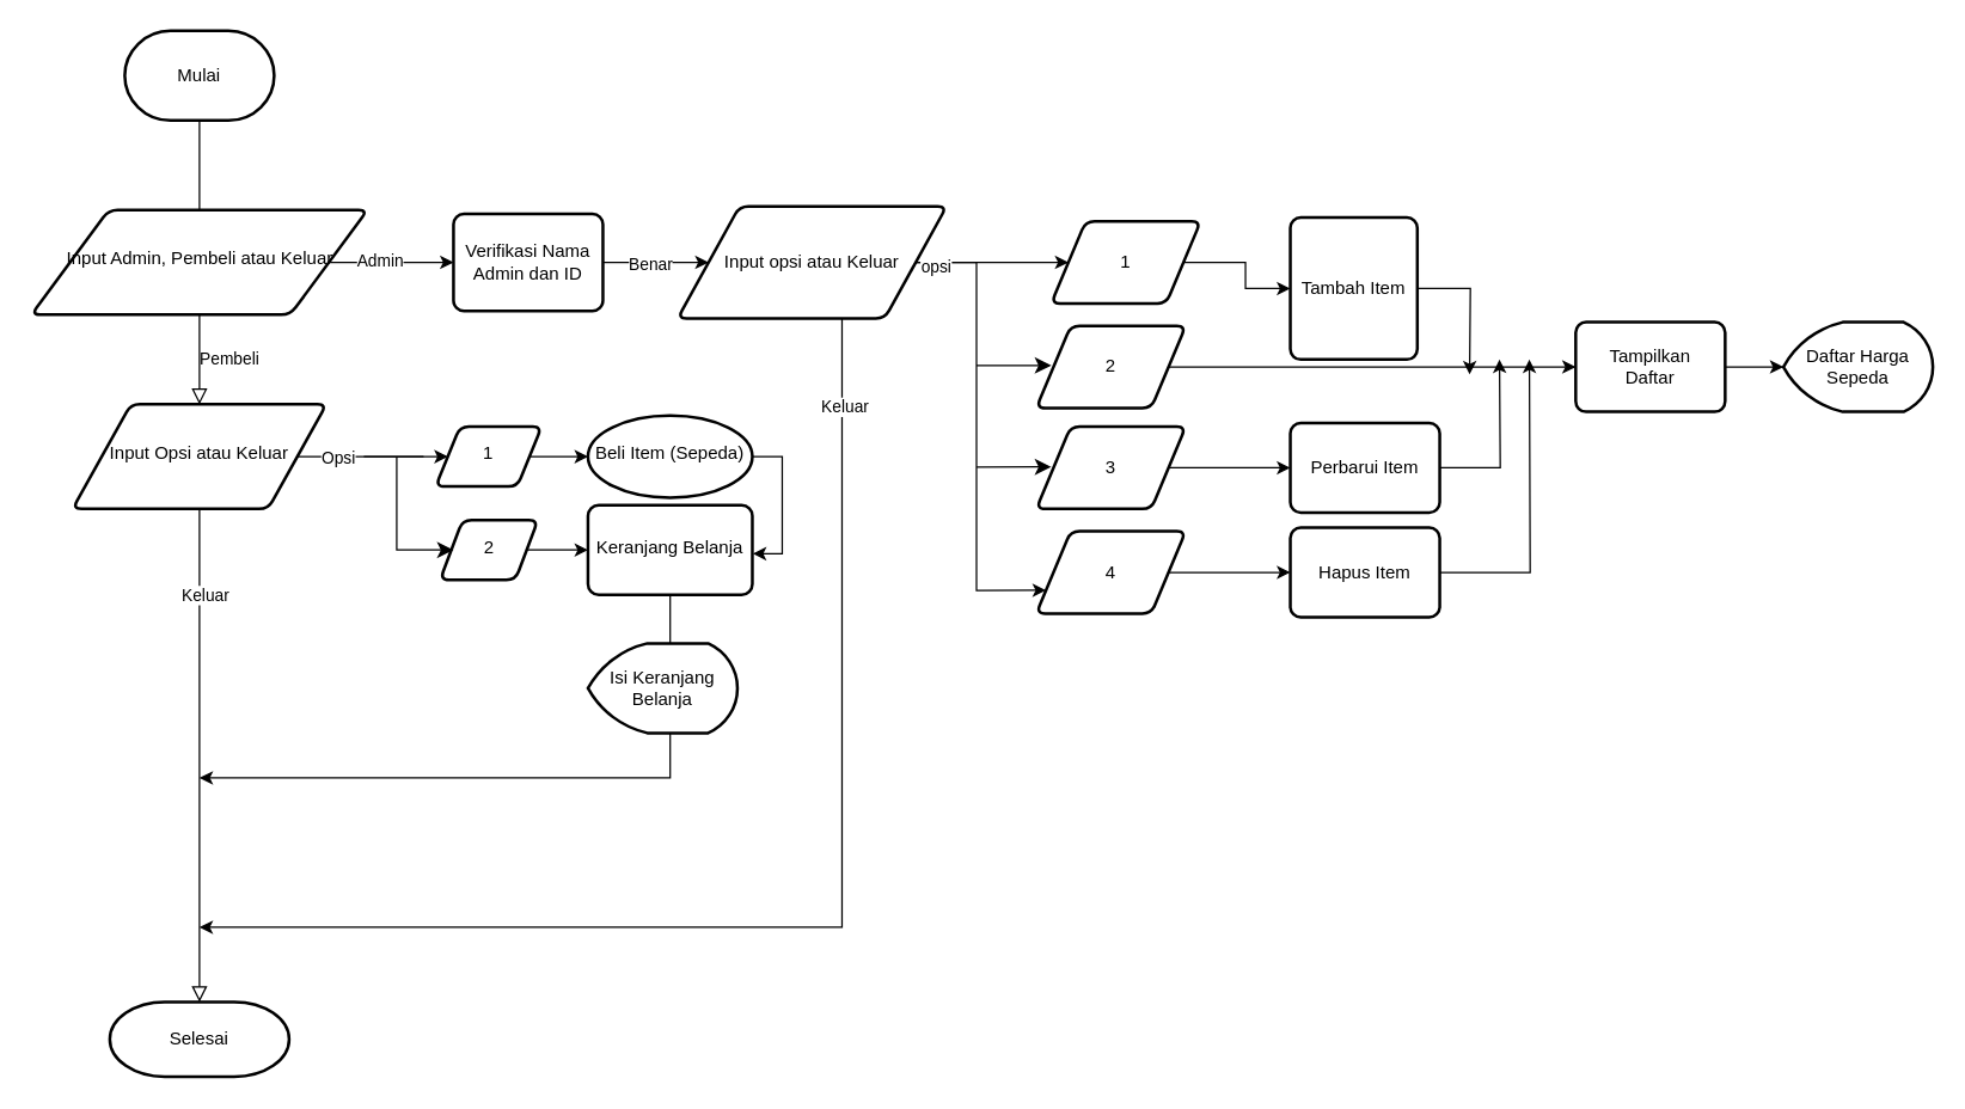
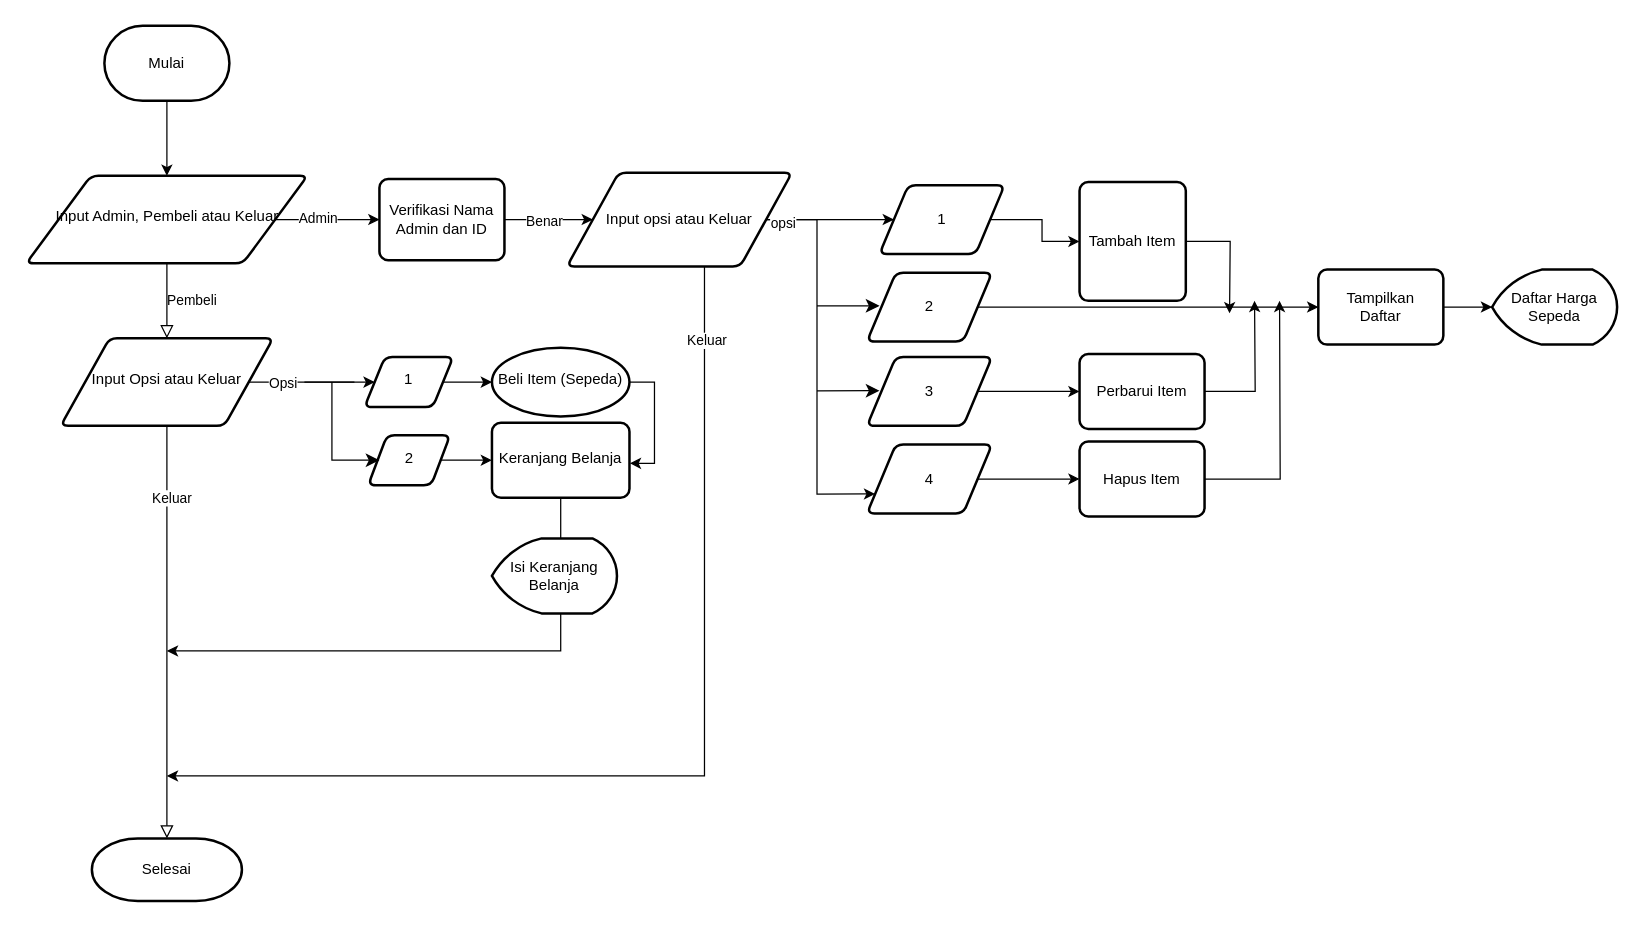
- <mxCell id="12" value="" style="edgeStyle=orthogonalEdgeStyle;rounded=0;orthogonalLoop=1;jettySize=auto;html=1;endArrow=none;" edge="1" parent="1" source="13" target="5"><mxGeometry relative="1" as="geometry" /></mxCell>
+ <mxCell id="12" value="" style="edgeStyle=orthogonalEdgeStyle;rounded=0;orthogonalLoop=1;jettySize=auto;html=1;" edge="1" parent="1" source="13" target="5"><mxGeometry relative="1" as="geometry" /></mxCell>
